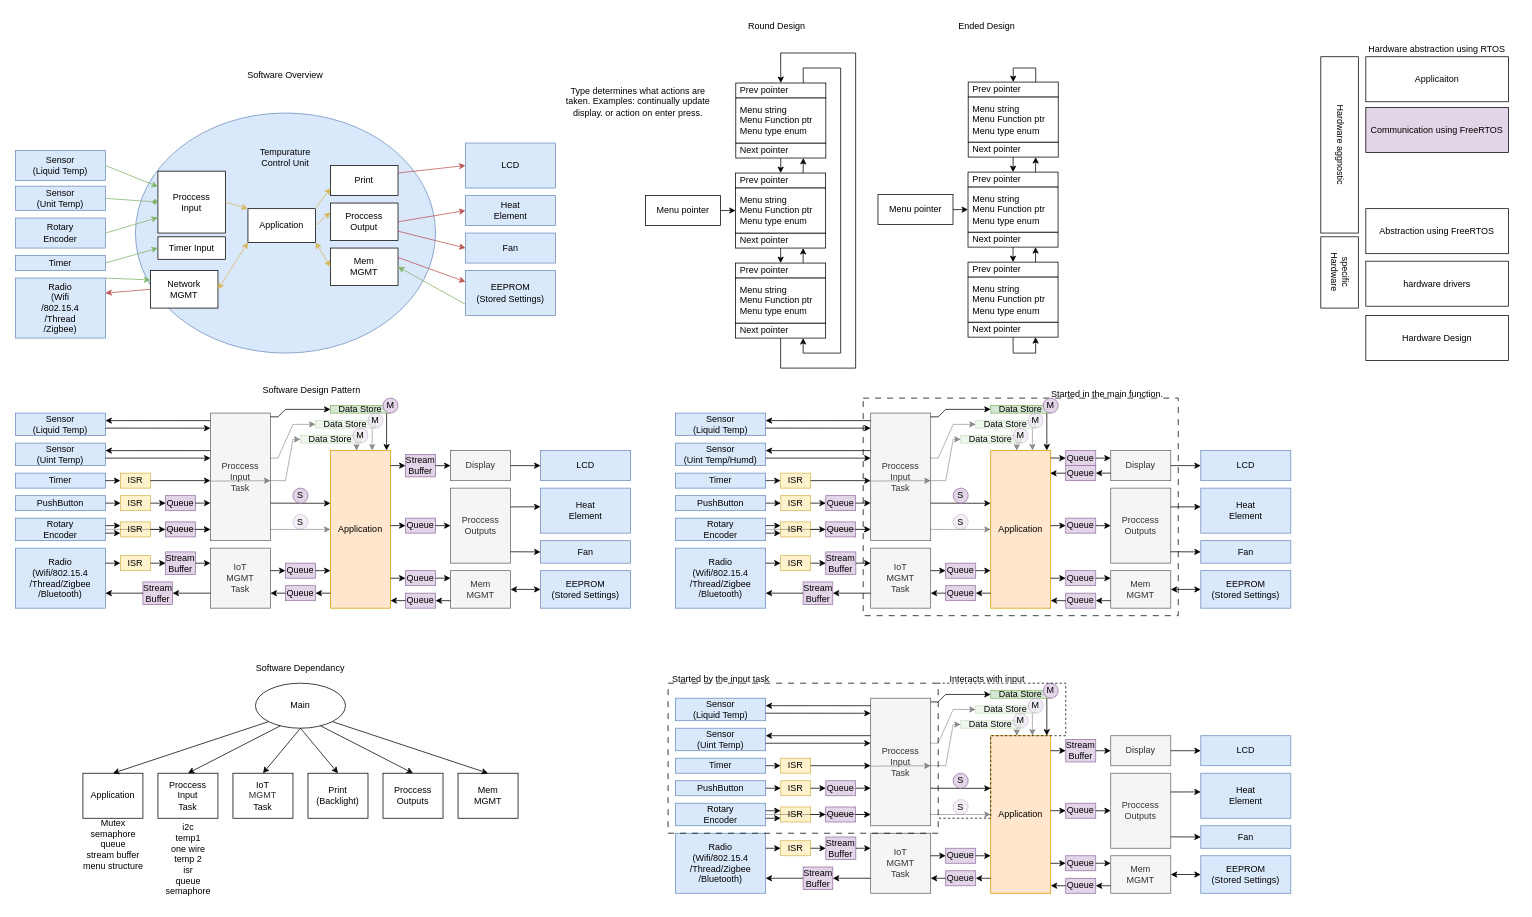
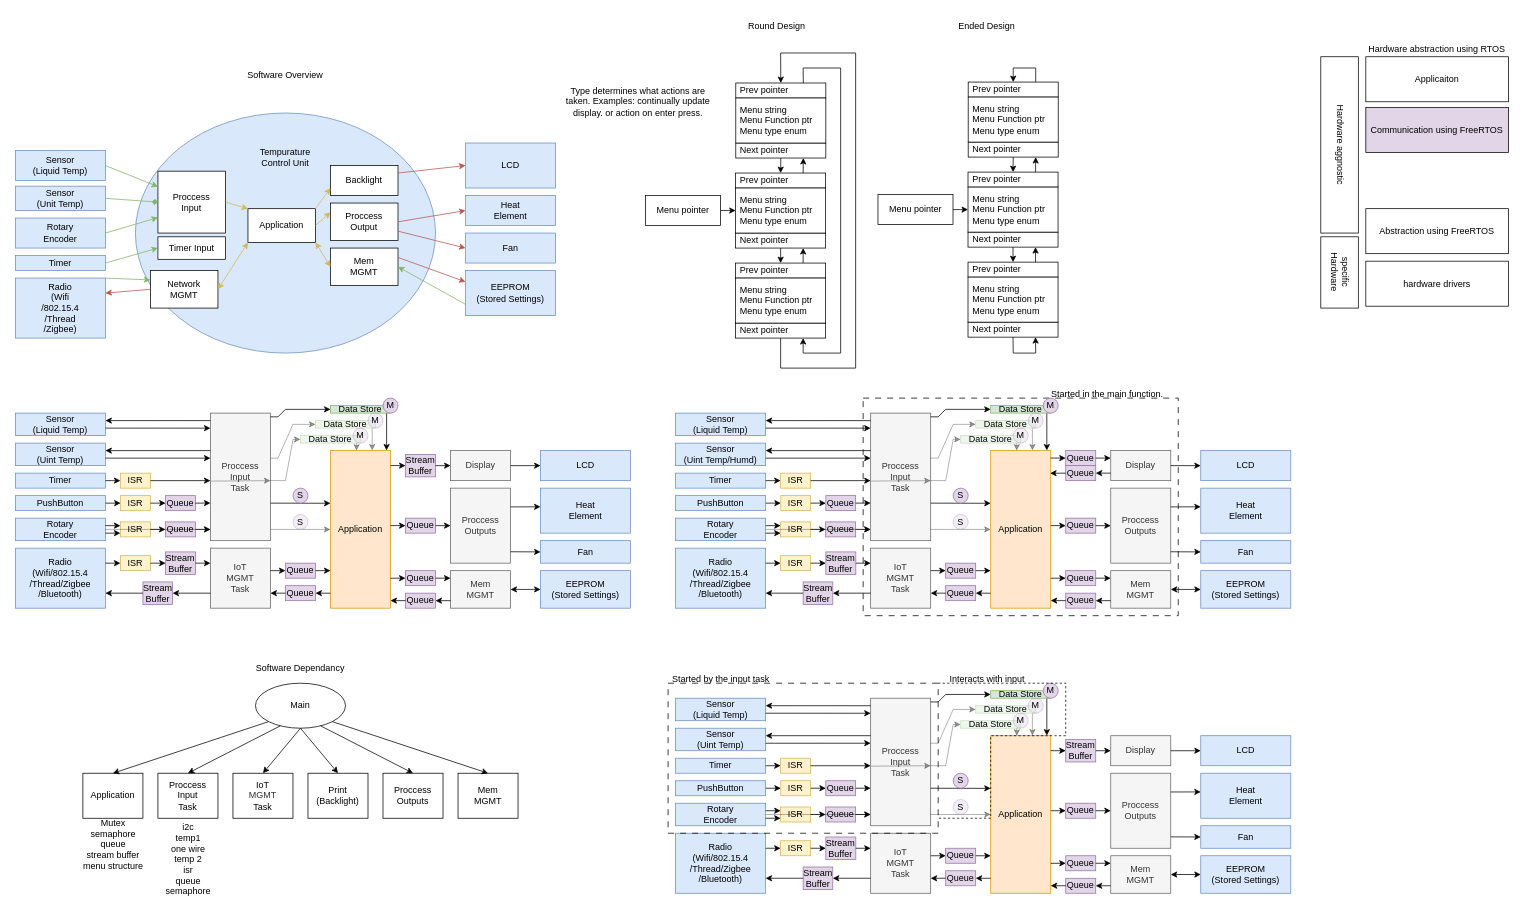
- <mxCell id="12" value="Print" style="rounded=0;whiteSpace=wrap;html=1;" vertex="1" parent="1"><mxGeometry x="440" y="220" width="90" height="40" as="geometry" /></mxCell>
+ <mxCell id="12" value="Backlight" style="rounded=0;whiteSpace=wrap;html=1;" vertex="1" parent="1"><mxGeometry x="440" y="220" width="90" height="40" as="geometry" /></mxCell>
- <mxCell id="353" value="Hardware Design" style="rounded=0;whiteSpace=wrap;html=1;" vertex="1" parent="1"><mxGeometry x="1820" y="420" width="190" height="60" as="geometry" /></mxCell>
- <mxCell id="112" value="Software Design Pattern" style="text;html=1;align=center;verticalAlign=middle;whiteSpace=wrap;rounded=0;" vertex="1" parent="1"><mxGeometry y="510" width="150" height="20" as="geometry" x="340" /></mxCell>
